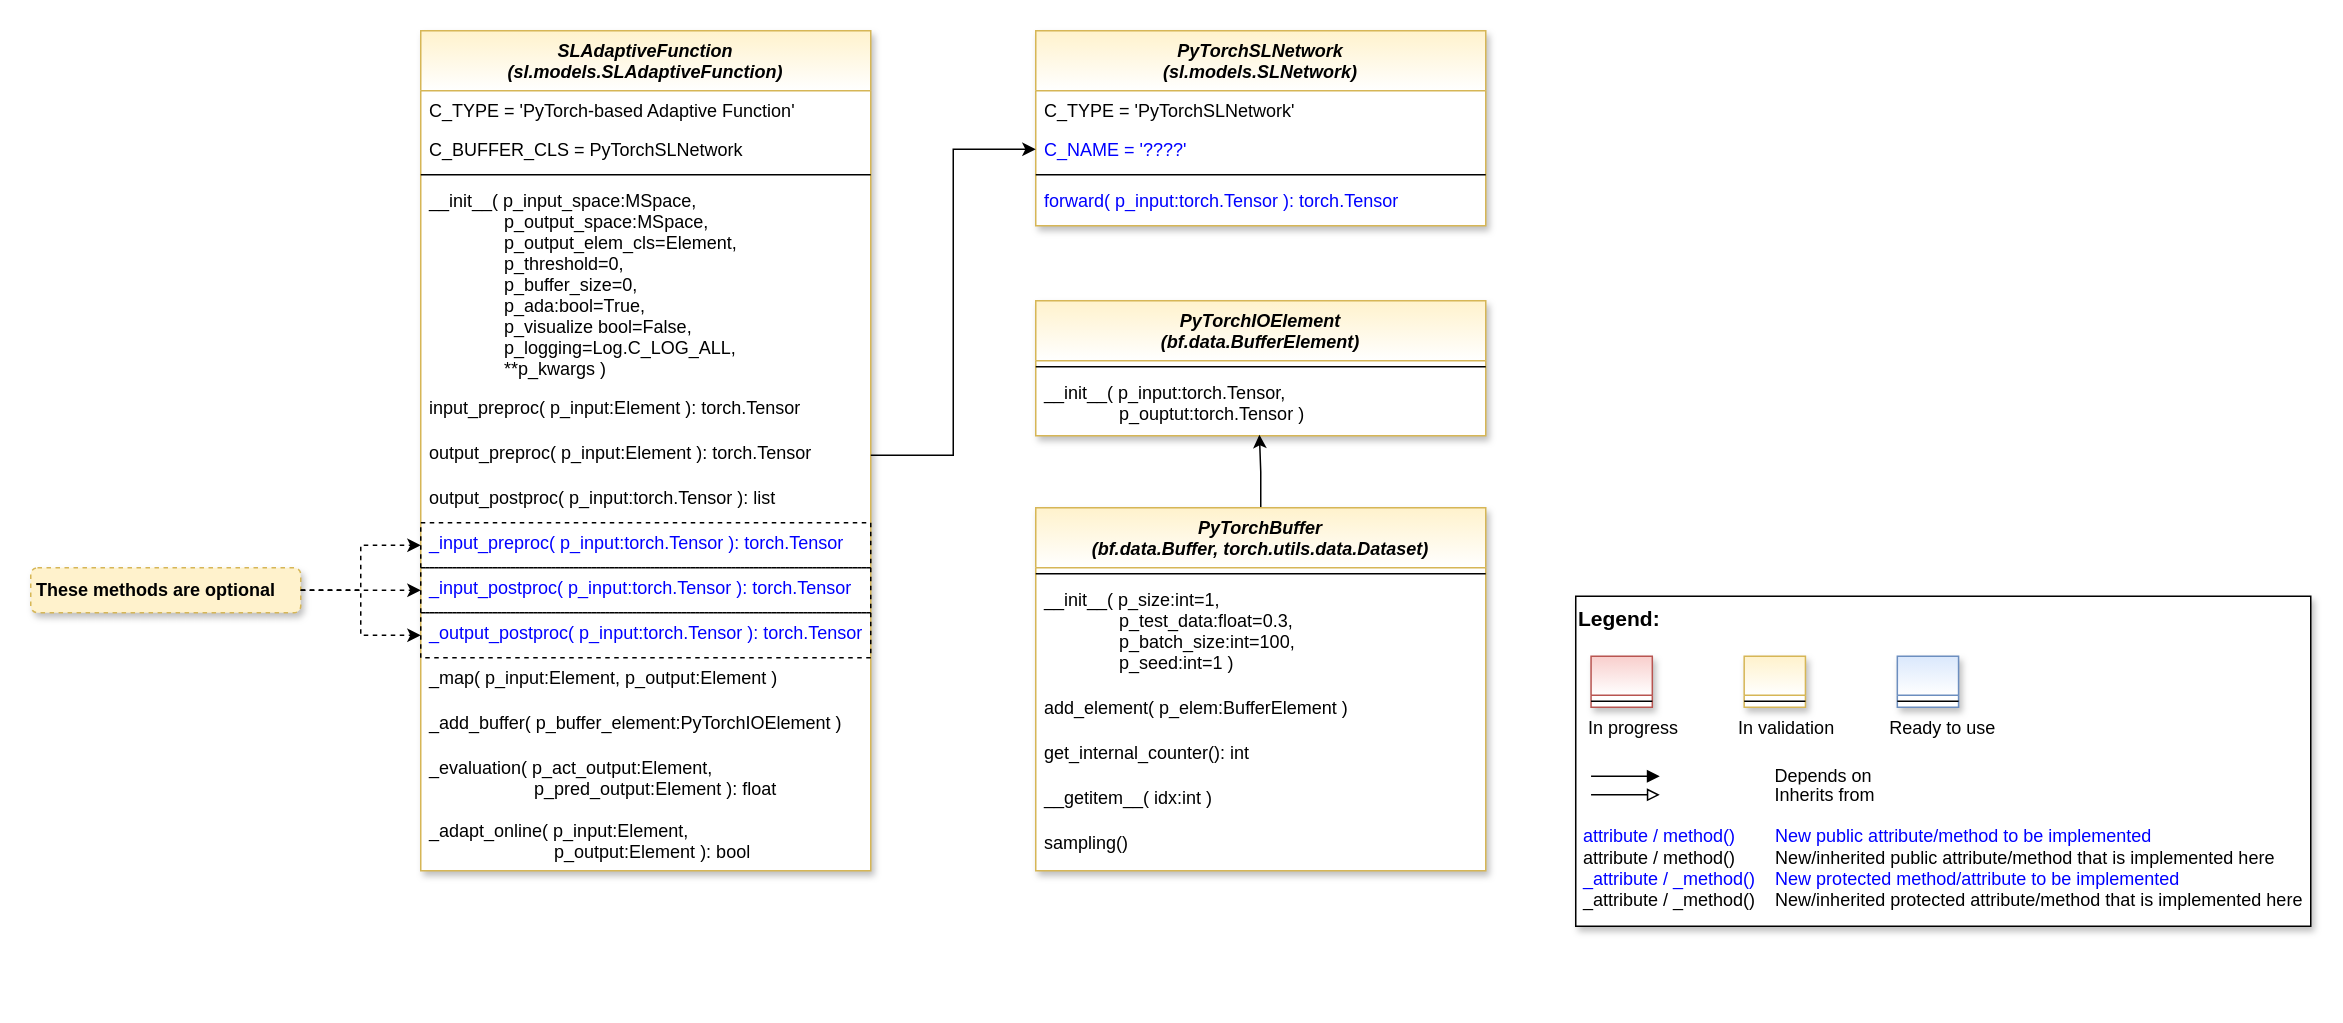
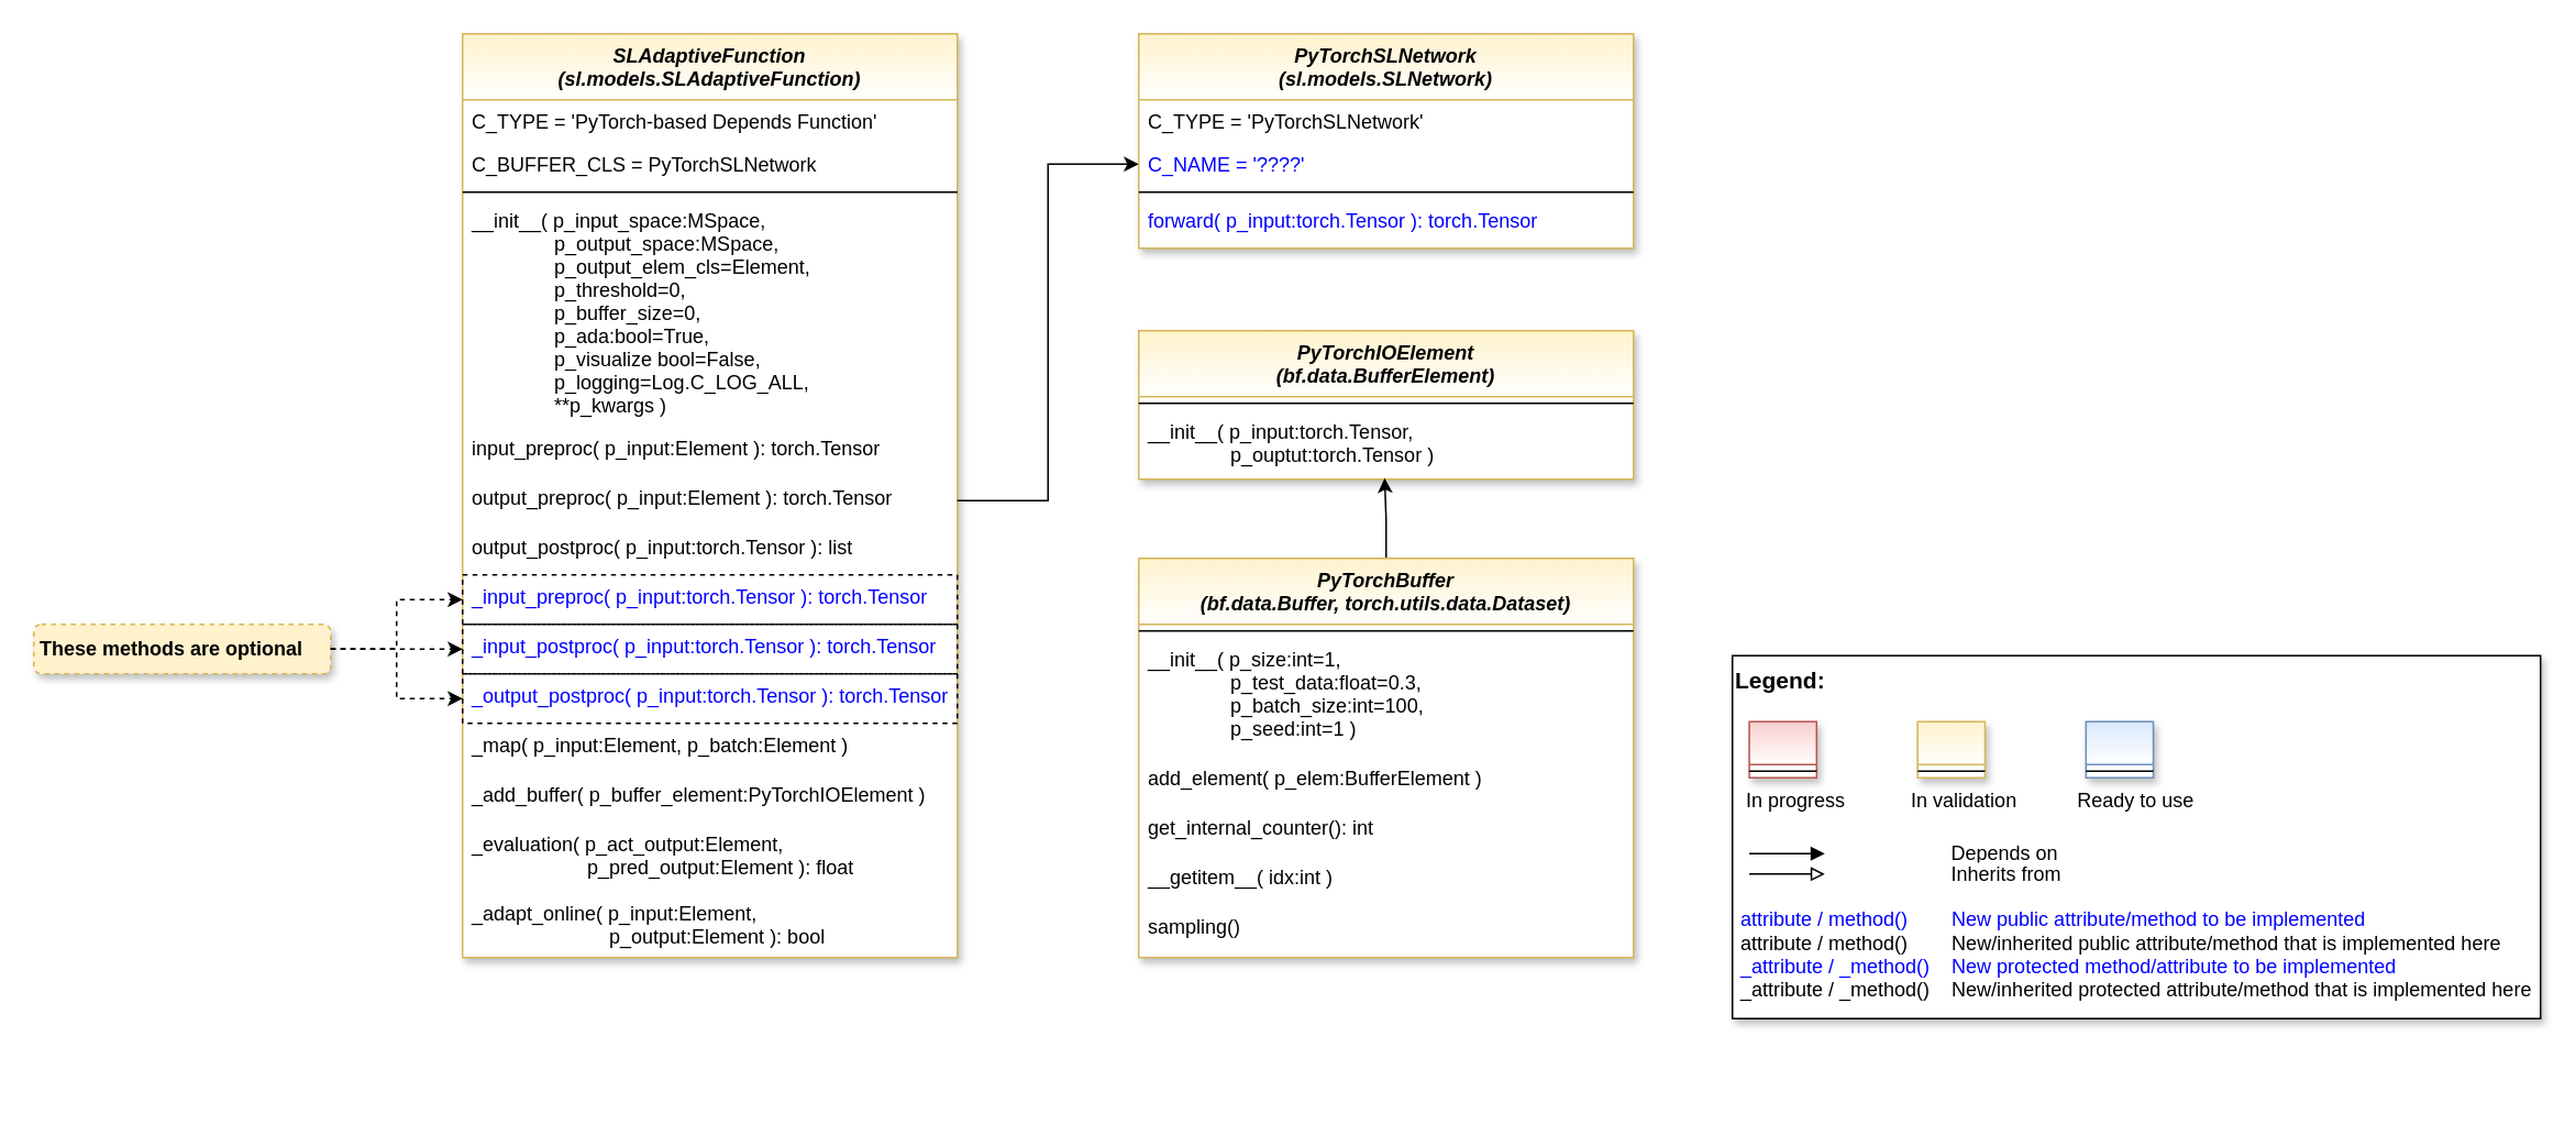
- <mxCell id="29" value="C_TYPE = 'PyTorch-based Adaptive Function'" style="text;align=left;verticalAlign=top;spacingLeft=4;spacingRight=4;overflow=hidden;rotatable=0;points=[[0,0.5],[1,0.5]];portConstraint=eastwest;" vertex="1" parent="28"><mxGeometry y="40" width="300" height="26" as="geometry" /></mxCell>
+ <mxCell id="29" value="C_TYPE = 'PyTorch-based Depends Function'" style="text;align=left;verticalAlign=top;spacingLeft=4;spacingRight=4;overflow=hidden;rotatable=0;points=[[0,0.5],[1,0.5]];portConstraint=eastwest;" vertex="1" parent="28"><mxGeometry y="40" width="300" height="26" as="geometry" /></mxCell>
- <mxCell id="39" value="_map( p_input:Element, p_output:Element )" style="text;align=left;verticalAlign=top;spacingLeft=4;spacingRight=4;overflow=hidden;rotatable=0;points=[[0,0.5],[1,0.5]];portConstraint=eastwest;fontColor=#000000;" vertex="1" parent="28"><mxGeometry y="418" width="300" height="30" as="geometry" /></mxCell>
+ <mxCell id="39" value="_map( p_input:Element, p_batch:Element )" style="text;align=left;verticalAlign=top;spacingLeft=4;spacingRight=4;overflow=hidden;rotatable=0;points=[[0,0.5],[1,0.5]];portConstraint=eastwest;fontColor=#000000;" vertex="1" parent="28"><mxGeometry y="418" width="300" height="30" as="geometry" /></mxCell>
